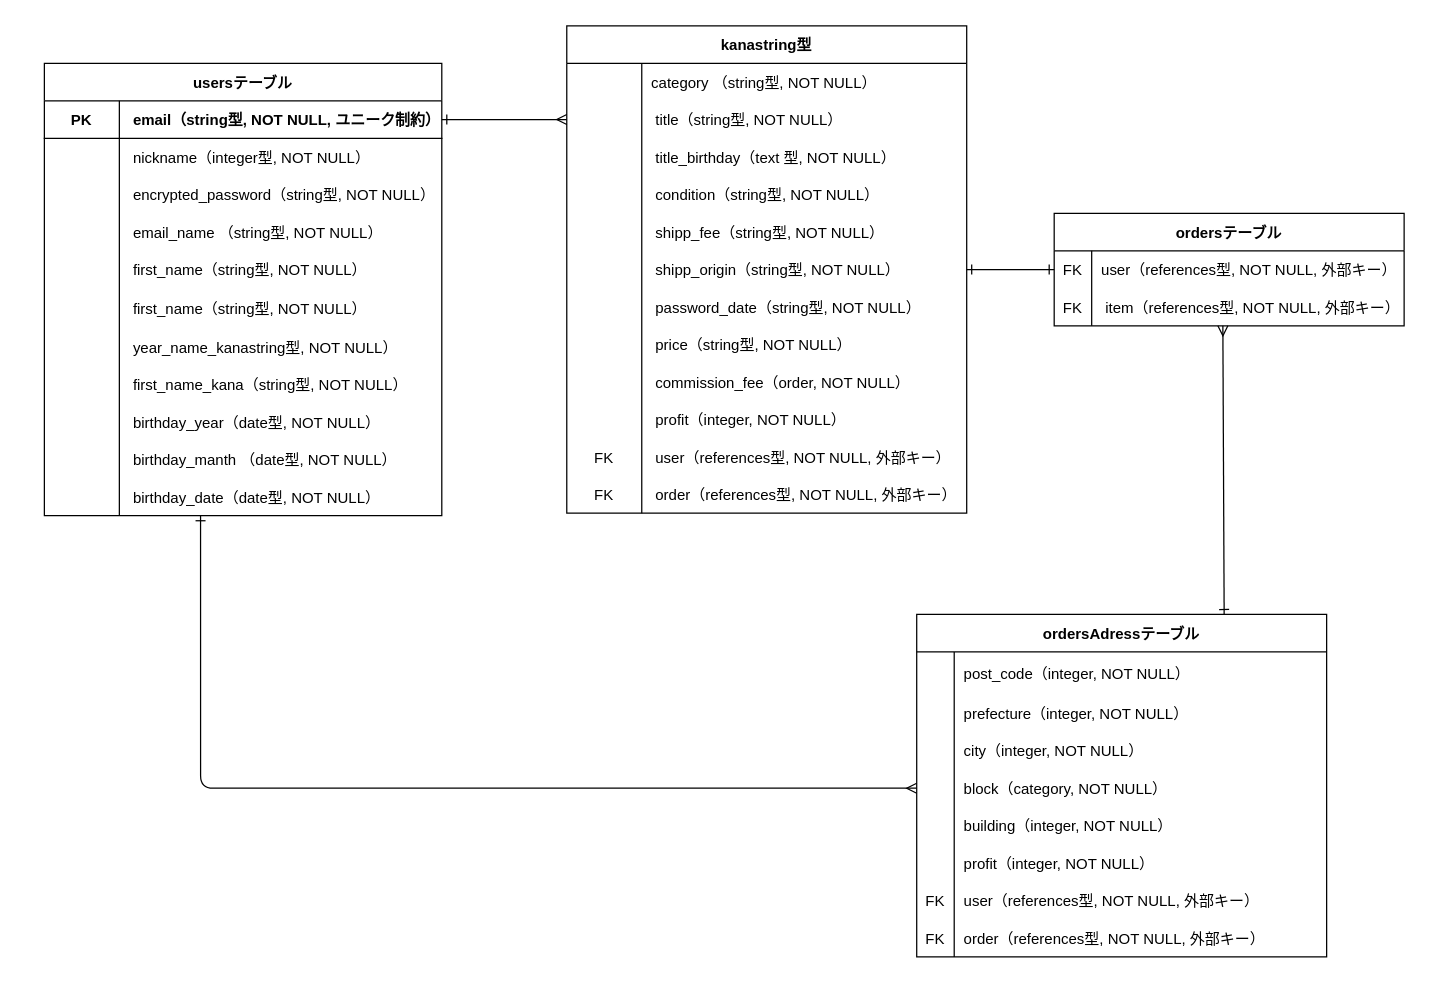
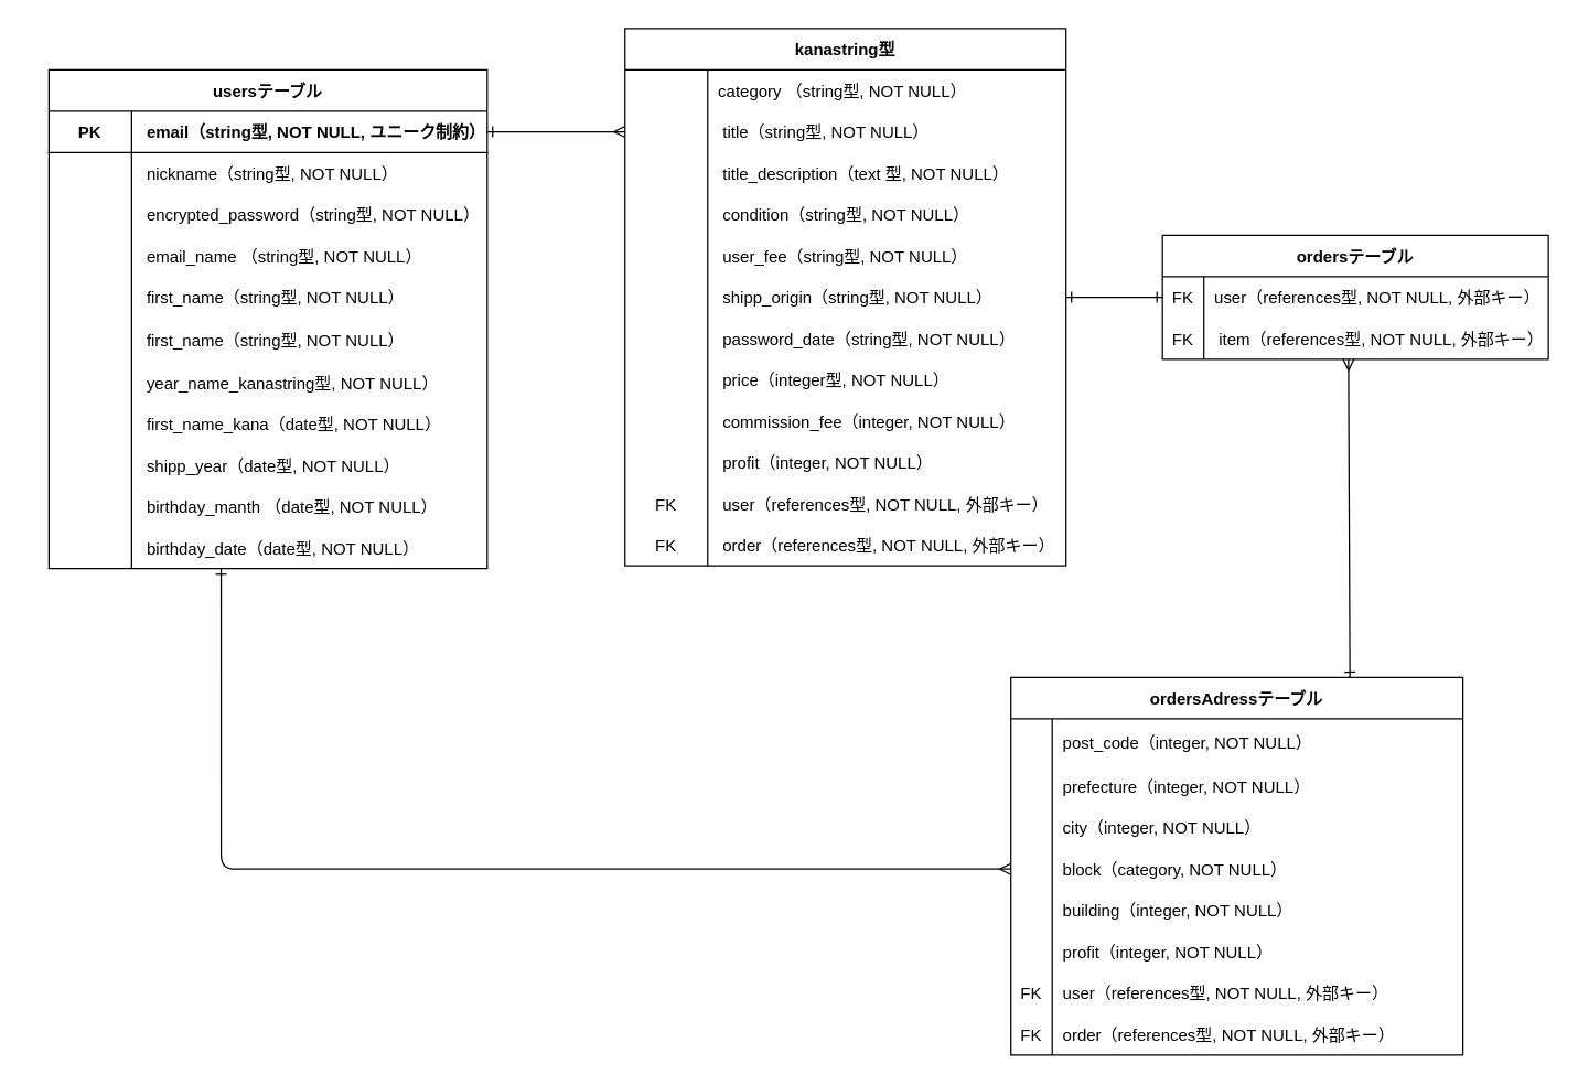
- <mxCell id="10" value=" nickname（integer型, NOT NULL）" style="shape=partialRectangle;connectable=0;fillColor=none;top=0;left=0;bottom=0;right=0;align=left;spacingLeft=6;overflow=hidden;" vertex="1" parent="8"><mxGeometry x="60" width="258" height="30" as="geometry"><mxRectangle width="258" height="30" as="alternateBounds" /></mxGeometry></mxCell>
+ <mxCell id="10" value=" nickname（string型, NOT NULL）" style="shape=partialRectangle;connectable=0;fillColor=none;top=0;left=0;bottom=0;right=0;align=left;spacingLeft=6;overflow=hidden;" vertex="1" parent="8"><mxGeometry x="60" width="258" height="30" as="geometry"><mxRectangle width="258" height="30" as="alternateBounds" /></mxGeometry></mxCell>
- <mxCell id="47" value=" title_birthday（text 型, NOT NULL）" style="shape=partialRectangle;connectable=0;fillColor=none;top=0;left=0;bottom=0;right=0;align=left;spacingLeft=6;overflow=hidden;" vertex="1" parent="45"><mxGeometry x="60" width="260" height="30" as="geometry"><mxRectangle width="260" height="30" as="alternateBounds" /></mxGeometry></mxCell>
+ <mxCell id="47" value=" title_description（text 型, NOT NULL）" style="shape=partialRectangle;connectable=0;fillColor=none;top=0;left=0;bottom=0;right=0;align=left;spacingLeft=6;overflow=hidden;" vertex="1" parent="45"><mxGeometry x="60" width="260" height="30" as="geometry"><mxRectangle width="260" height="30" as="alternateBounds" /></mxGeometry></mxCell>
- <mxCell id="53" value=" shipp_fee（string型, NOT NULL）" style="shape=partialRectangle;connectable=0;fillColor=none;top=0;left=0;bottom=0;right=0;align=left;spacingLeft=6;overflow=hidden;" vertex="1" parent="51"><mxGeometry x="60" width="260" height="30" as="geometry"><mxRectangle width="260" height="30" as="alternateBounds" /></mxGeometry></mxCell>
+ <mxCell id="53" value=" user_fee（string型, NOT NULL）" style="shape=partialRectangle;connectable=0;fillColor=none;top=0;left=0;bottom=0;right=0;align=left;spacingLeft=6;overflow=hidden;" vertex="1" parent="51"><mxGeometry x="60" width="260" height="30" as="geometry"><mxRectangle width="260" height="30" as="alternateBounds" /></mxGeometry></mxCell>
- <mxCell id="62" value=" price（string型, NOT NULL）" style="shape=partialRectangle;connectable=0;fillColor=none;top=0;left=0;bottom=0;right=0;align=left;spacingLeft=6;overflow=hidden;" vertex="1" parent="60"><mxGeometry x="60" width="260" height="30" as="geometry"><mxRectangle width="260" height="30" as="alternateBounds" /></mxGeometry></mxCell>
+ <mxCell id="62" value=" price（integer型, NOT NULL）" style="shape=partialRectangle;connectable=0;fillColor=none;top=0;left=0;bottom=0;right=0;align=left;spacingLeft=6;overflow=hidden;" vertex="1" parent="60"><mxGeometry x="60" width="260" height="30" as="geometry"><mxRectangle width="260" height="30" as="alternateBounds" /></mxGeometry></mxCell>
- <mxCell id="65" value=" commission_fee（order, NOT NULL）" style="shape=partialRectangle;connectable=0;fillColor=none;top=0;left=0;bottom=0;right=0;align=left;spacingLeft=6;overflow=hidden;strokeColor=default;" vertex="1" parent="63"><mxGeometry x="60" width="260" height="30" as="geometry"><mxRectangle width="260" height="30" as="alternateBounds" /></mxGeometry></mxCell>
+ <mxCell id="65" value=" commission_fee（integer, NOT NULL）" style="shape=partialRectangle;connectable=0;fillColor=none;top=0;left=0;bottom=0;right=0;align=left;spacingLeft=6;overflow=hidden;strokeColor=default;" vertex="1" parent="63"><mxGeometry x="60" width="260" height="30" as="geometry"><mxRectangle width="260" height="30" as="alternateBounds" /></mxGeometry></mxCell>
- <mxCell id="28" value=" first_name_kana（string型, NOT NULL）" style="shape=partialRectangle;connectable=0;fillColor=none;top=0;left=0;bottom=0;right=0;align=left;spacingLeft=6;overflow=hidden;" vertex="1" parent="26"><mxGeometry x="60" width="258" height="30" as="geometry"><mxRectangle width="258" height="30" as="alternateBounds" /></mxGeometry></mxCell>
+ <mxCell id="28" value=" first_name_kana（date型, NOT NULL）" style="shape=partialRectangle;connectable=0;fillColor=none;top=0;left=0;bottom=0;right=0;align=left;spacingLeft=6;overflow=hidden;" vertex="1" parent="26"><mxGeometry x="60" width="258" height="30" as="geometry"><mxRectangle width="258" height="30" as="alternateBounds" /></mxGeometry></mxCell>
- <mxCell id="31" value=" birthday_year（date型, NOT NULL）" style="shape=partialRectangle;connectable=0;fillColor=none;top=0;left=0;bottom=0;right=0;align=left;spacingLeft=6;overflow=hidden;" vertex="1" parent="29"><mxGeometry x="60" width="258" height="30" as="geometry"><mxRectangle width="258" height="30" as="alternateBounds" /></mxGeometry></mxCell>
+ <mxCell id="31" value=" shipp_year（date型, NOT NULL）" style="shape=partialRectangle;connectable=0;fillColor=none;top=0;left=0;bottom=0;right=0;align=left;spacingLeft=6;overflow=hidden;" vertex="1" parent="29"><mxGeometry x="60" width="258" height="30" as="geometry"><mxRectangle width="258" height="30" as="alternateBounds" /></mxGeometry></mxCell>
